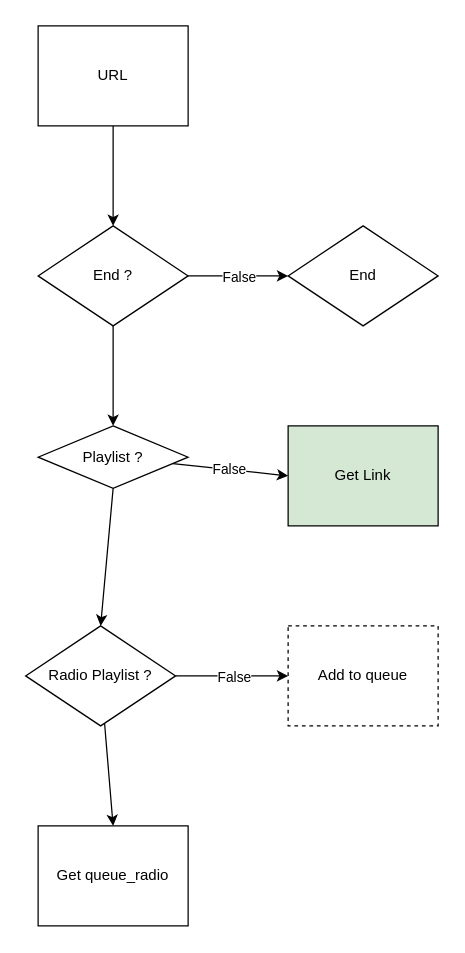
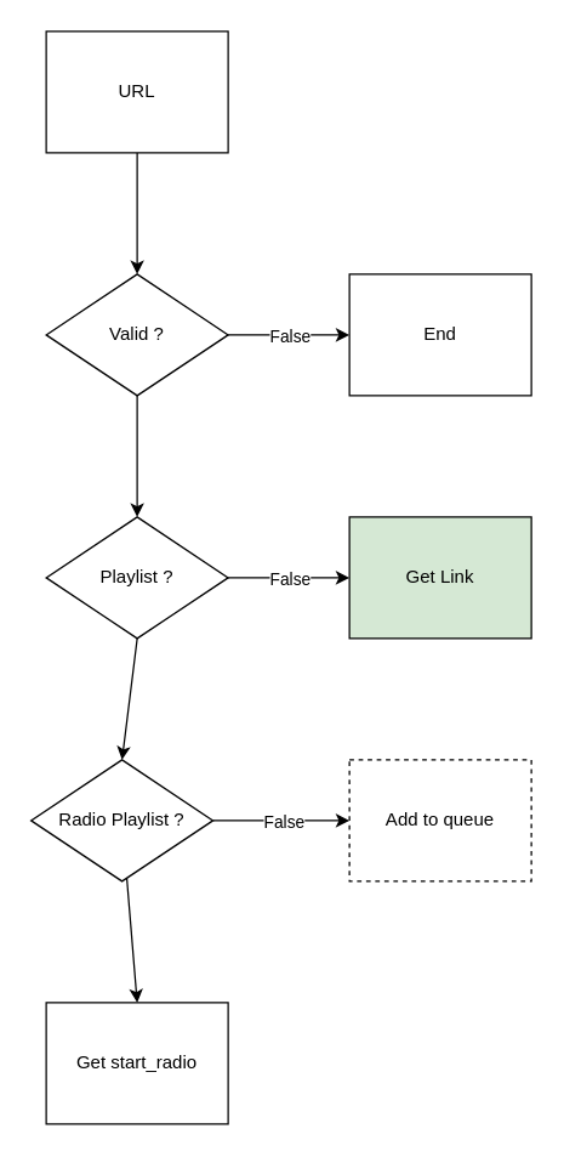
- <mxCell id="15" value="End ?" style="rhombus;whiteSpace=wrap;html=1;" vertex="1" parent="1"><mxGeometry x="30" y="180" width="120" height="80" as="geometry" /></mxCell>
+ <mxCell id="15" value="Valid ?" style="rhombus;whiteSpace=wrap;html=1;" vertex="1" parent="1"><mxGeometry x="30" y="180" width="120" height="80" as="geometry" /></mxCell>
- <mxCell id="16" value="End" style="rhombus;whiteSpace=wrap;html=1;" vertex="1" parent="1"><mxGeometry x="230" y="180" width="120" height="80" as="geometry" /></mxCell>
+ <mxCell id="16" value="End" style="rounded=0;whiteSpace=wrap;html=1;" vertex="1" parent="1"><mxGeometry x="230" y="180" width="120" height="80" as="geometry" /></mxCell>
- <mxCell id="5" value="Playlist ?" style="rhombus;whiteSpace=wrap;html=1;" parent="1" vertex="1"><mxGeometry x="30" y="340" width="120" height="50" as="geometry" /></mxCell>
+ <mxCell id="5" value="Playlist ?" style="rhombus;whiteSpace=wrap;html=1;" parent="1" vertex="1"><mxGeometry x="30" y="340" width="120" height="80" as="geometry" /></mxCell>
- <mxCell id="19" value="Get queue_radio" style="rounded=0;whiteSpace=wrap;html=1;" vertex="1" parent="1"><mxGeometry x="30" y="660" width="120" height="80" as="geometry" /></mxCell>
+ <mxCell id="19" value="Get start_radio" style="rounded=0;whiteSpace=wrap;html=1;" vertex="1" parent="1"><mxGeometry x="30" y="660" width="120" height="80" as="geometry" /></mxCell>
